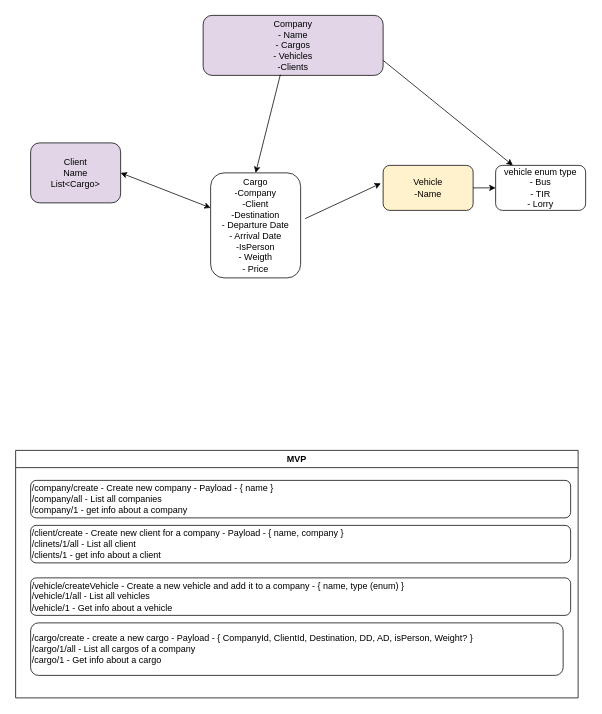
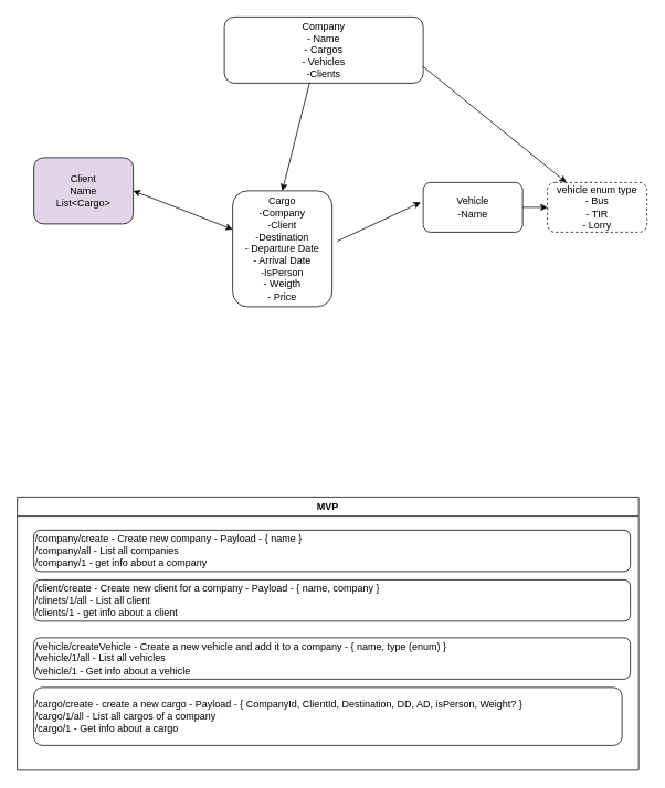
- <mxCell id="2" value="Company&lt;br&gt;- Name&lt;br&gt;- Cargos&lt;br&gt;- Vehicles&lt;br&gt;-Clients" style="rounded=1;whiteSpace=wrap;html=1;fillColor=#e1d5e7;" vertex="1" parent="1"><mxGeometry x="270" y="20" width="240" height="80" as="geometry" /></mxCell>
+ <mxCell id="2" value="Company&lt;br&gt;- Name&lt;br&gt;- Cargos&lt;br&gt;- Vehicles&lt;br&gt;-Clients" style="rounded=1;whiteSpace=wrap;html=1;" vertex="1" parent="1"><mxGeometry x="270" y="20" width="240" height="80" as="geometry" /></mxCell>
- <mxCell id="5" value="Vehicle&lt;br&gt;-Name" style="rounded=1;whiteSpace=wrap;html=1;fillColor=#fff2cc;" vertex="1" parent="1"><mxGeometry x="510" y="220" width="120" height="60" as="geometry" /></mxCell>
+ <mxCell id="5" value="Vehicle&lt;br&gt;-Name" style="rounded=1;whiteSpace=wrap;html=1;" vertex="1" parent="1"><mxGeometry x="510" y="220" width="120" height="60" as="geometry" /></mxCell>
- <mxCell id="6" value="vehicle enum type&lt;br&gt;- Bus&lt;br&gt;- TIR&lt;br&gt;- Lorry" style="rounded=1;whiteSpace=wrap;html=1;" vertex="1" parent="1"><mxGeometry x="660" y="220" width="120" height="60" as="geometry" /></mxCell>
+ <mxCell id="6" value="vehicle enum type&lt;br&gt;- Bus&lt;br&gt;- TIR&lt;br&gt;- Lorry" style="rounded=1;whiteSpace=wrap;html=1;dashed=1;" vertex="1" parent="1"><mxGeometry x="660" y="220" width="120" height="60" as="geometry" /></mxCell>
